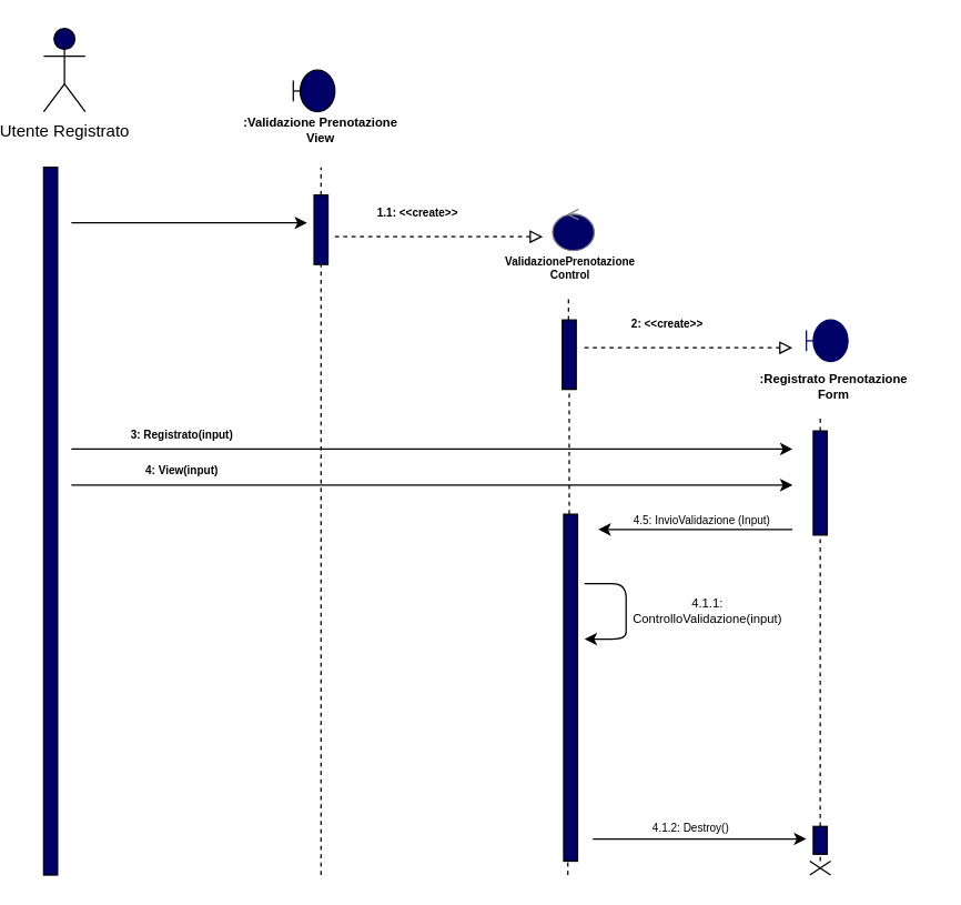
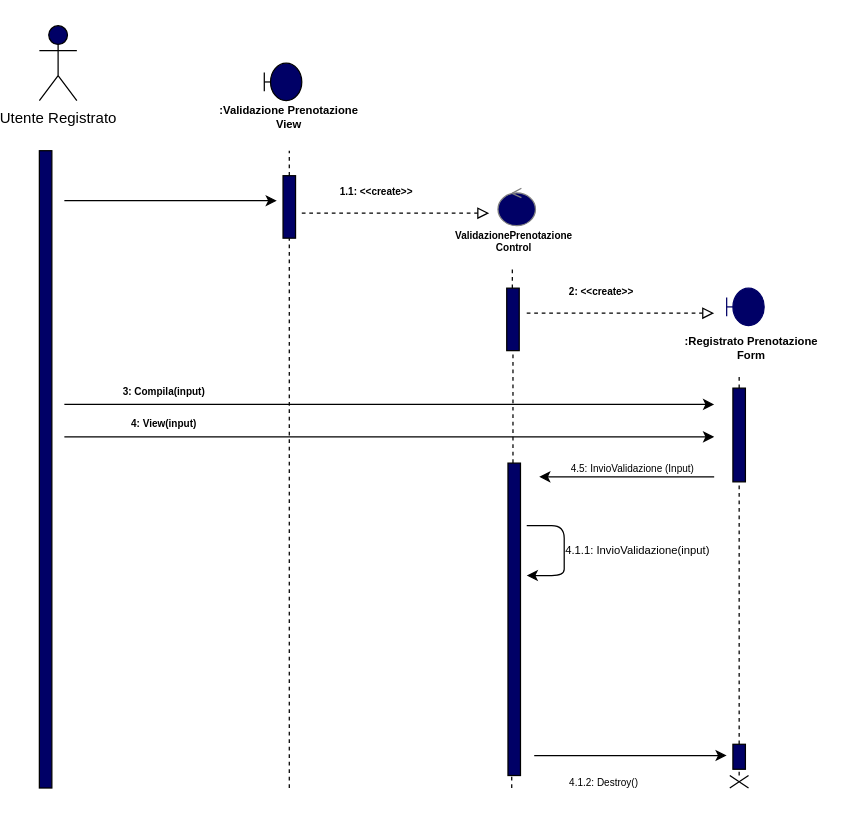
- <mxCell id="23" value="3: Registrato(input)" style="text;align=center;fontStyle=1;verticalAlign=middle;spacingLeft=3;spacingRight=3;strokeColor=none;rotatable=0;points=[[0,0.5],[1,0.5]];portConstraint=eastwest;fontSize=8;" vertex="1" parent="1"><mxGeometry x="80" y="300" width="80" height="26" as="geometry" /></mxCell>
+ <mxCell id="23" value="3: Compila(input)" style="text;align=center;fontStyle=1;verticalAlign=middle;spacingLeft=3;spacingRight=3;strokeColor=none;rotatable=0;points=[[0,0.5],[1,0.5]];portConstraint=eastwest;fontSize=8;" vertex="1" parent="1"><mxGeometry x="80" y="300" width="80" height="26" as="geometry" /></mxCell>
- <mxCell id="33" value="&lt;font style=&quot;font-size: 9px&quot;&gt;4.1.1: ControlloValidazione(input)&lt;/font&gt;" style="text;html=1;strokeColor=none;fillColor=none;align=center;verticalAlign=middle;whiteSpace=wrap;rounded=0;fontSize=8;" vertex="1" parent="1"><mxGeometry x="438" y="430" width="122" height="20" as="geometry" /></mxCell>
+ <mxCell id="33" value="&lt;font style=&quot;font-size: 9px&quot;&gt;4.1.1: InvioValidazione(input)&lt;/font&gt;" style="text;html=1;strokeColor=none;fillColor=none;align=center;verticalAlign=middle;whiteSpace=wrap;rounded=0;fontSize=8;" vertex="1" parent="1"><mxGeometry x="438" y="430" width="122" height="20" as="geometry" /></mxCell>
- <mxCell id="37" value="4.1.2: Destroy()" style="text;html=1;strokeColor=none;fillColor=none;align=center;verticalAlign=middle;whiteSpace=wrap;rounded=0;fontSize=8;" vertex="1" parent="1"><mxGeometry x="432" y="586" width="110" height="20" as="geometry" /></mxCell>
+ <mxCell id="37" value="4.1.2: Destroy()" style="text;html=1;strokeColor=none;fillColor=none;align=center;verticalAlign=middle;whiteSpace=wrap;rounded=0;fontSize=8;" vertex="1" parent="1"><mxGeometry x="417" y="616" width="110" height="20" as="geometry" /></mxCell>
